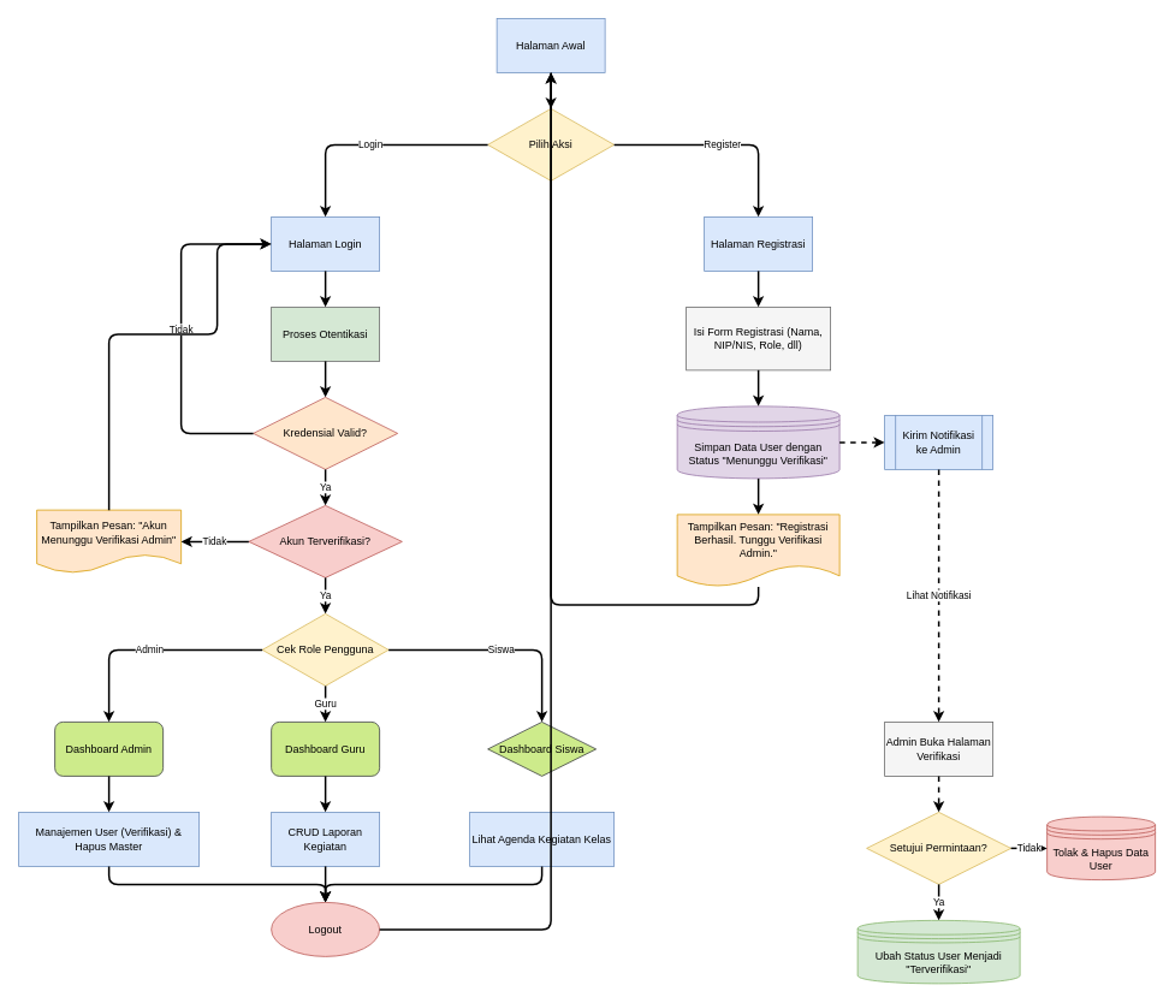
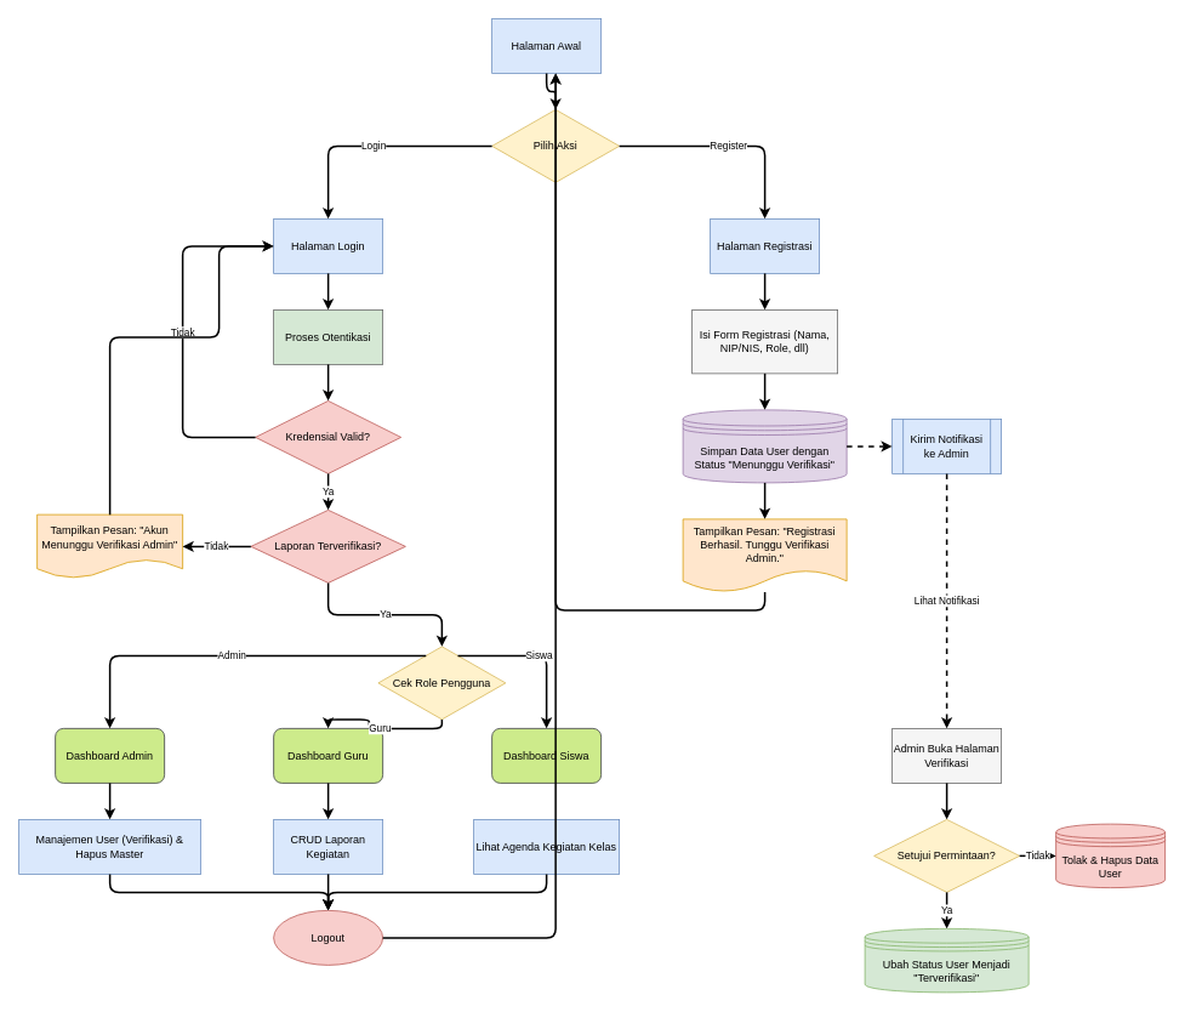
- <mxCell id="2" value="Halaman Awal" style="rounded=0;whiteSpace=wrap;html=1;fillColor=#dae8fc;strokeColor=#6c8ebf;" vertex="1" parent="1"><mxGeometry x="550" y="20" width="120" height="60" as="geometry" /></mxCell>
+ <mxCell id="2" value="Halaman Awal" style="rounded=0;whiteSpace=wrap;html=1;fillColor=#dae8fc;strokeColor=#6c8ebf;" vertex="1" parent="1"><mxGeometry x="540" y="20" width="120" height="60" as="geometry" /></mxCell>
- <mxCell id="11" value="Kredensial Valid?" style="rhombus;whiteSpace=wrap;html=1;fillColor=#ffe6cc;strokeColor=#b85450;" vertex="1" parent="1"><mxGeometry x="280" y="440" width="160" height="80" as="geometry" /></mxCell>
+ <mxCell id="11" value="Kredensial Valid?" style="rhombus;whiteSpace=wrap;html=1;fillColor=#f8cecc;strokeColor=#b85450;" vertex="1" parent="1"><mxGeometry x="280" y="440" width="160" height="80" as="geometry" /></mxCell>
- <mxCell id="14" value="Akun Terverifikasi?" style="rhombus;whiteSpace=wrap;html=1;fillColor=#f8cecc;strokeColor=#b85450;" vertex="1" parent="1"><mxGeometry x="275" y="560" width="170" height="80" as="geometry" /></mxCell>
+ <mxCell id="14" value="Laporan Terverifikasi?" style="rhombus;whiteSpace=wrap;html=1;fillColor=#f8cecc;strokeColor=#b85450;" vertex="1" parent="1"><mxGeometry x="275" y="560" width="170" height="80" as="geometry" /></mxCell>
- <mxCell id="19" value="Cek Role Pengguna" style="rhombus;whiteSpace=wrap;html=1;fillColor=#fff2cc;strokeColor=#d6b656;" vertex="1" parent="1"><mxGeometry x="290" y="680" width="140" height="80" as="geometry" /></mxCell>
+ <mxCell id="19" value="Cek Role Pengguna" style="rhombus;whiteSpace=wrap;html=1;fillColor=#fff2cc;strokeColor=#d6b656;" vertex="1" parent="1"><mxGeometry x="415" y="710" width="140" height="80" as="geometry" /></mxCell>
- <mxCell id="23" value="Dashboard Siswa" style="rhombus;whiteSpace=wrap;html=1;fillColor=#cdeb8b;strokeColor=#36393d;" vertex="1" parent="1"><mxGeometry x="540" y="800" width="120" height="60" as="geometry" /></mxCell>
+ <mxCell id="23" value="Dashboard Siswa" style="rounded=1;whiteSpace=wrap;html=1;fillColor=#cdeb8b;strokeColor=#36393d;" vertex="1" parent="1"><mxGeometry x="540" y="800" width="120" height="60" as="geometry" /></mxCell>
- <mxCell id="49" value="" style="edgeStyle=orthogonalEdgeStyle;endArrow=classic;html=1;endFill=1;strokeWidth=2;dashed=1;" edge="1" parent="1" source="46" target="48"><mxGeometry relative="1" as="geometry" /></mxCell>
+ <mxCell id="49" value="" style="edgeStyle=orthogonalEdgeStyle;endArrow=classic;html=1;endFill=1;strokeWidth=2;" edge="1" parent="1" source="46" target="48"><mxGeometry relative="1" as="geometry" /></mxCell>
